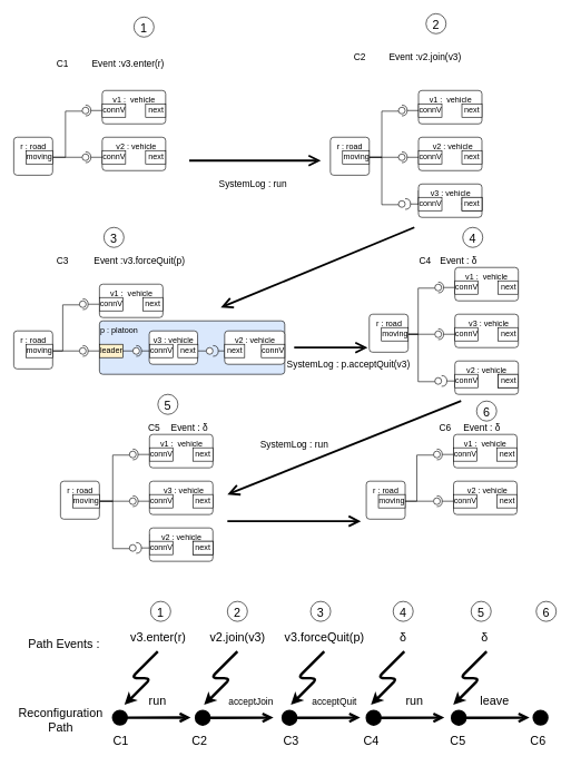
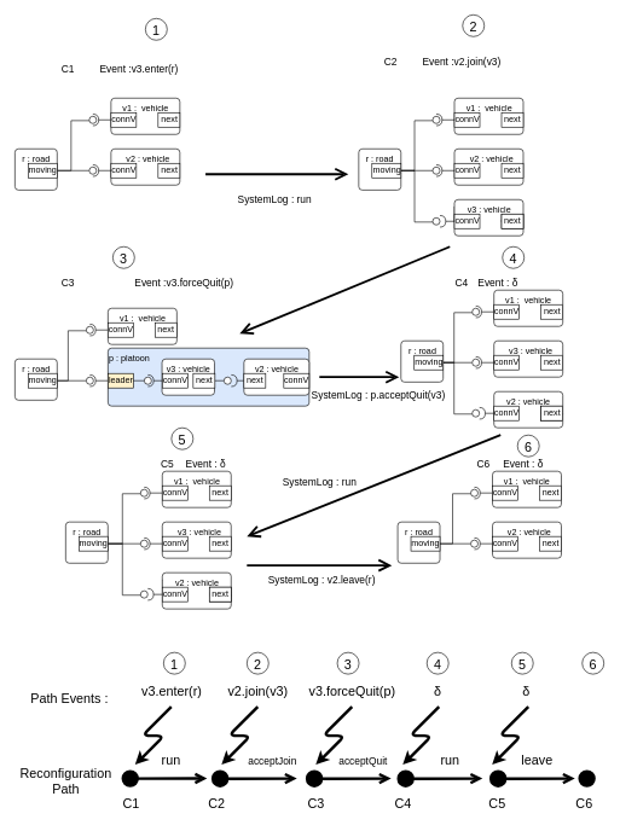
- <mxCell id="64" value="&lt;font style=&quot;font-size: 14px&quot;&gt;Event :v3.forceQuit(p)&lt;/font&gt;" style="text;html=1;align=center;verticalAlign=middle;resizable=0;points=[];autosize=1;" parent="1" vertex="1"><mxGeometry x="133.25" y="380" width="150" height="20" as="geometry" /></mxCell>
+ <mxCell id="64" value="&lt;font style=&quot;font-size: 14px&quot;&gt;Event :v3.forceQuit(p)&lt;/font&gt;" style="text;html=1;align=center;verticalAlign=middle;resizable=0;points=[];autosize=1;" parent="1" vertex="1"><mxGeometry x="178.25" y="380" width="150" height="20" as="geometry" /></mxCell>
+ <mxCell id="160" value="&lt;font style=&quot;font-size: 14px&quot;&gt;SystemLog : v2.leave(r)&lt;br&gt;&lt;/font&gt;" style="text;html=1;align=center;verticalAlign=middle;resizable=0;points=[];autosize=1;" parent="1" vertex="1"><mxGeometry x="362.5" y="790" width="160" height="20" as="geometry" /></mxCell>
